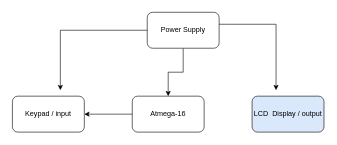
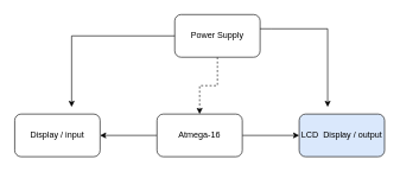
- <mxCell id="2" value="" style="edgeStyle=orthogonalEdgeStyle;rounded=0;orthogonalLoop=1;jettySize=auto;html=1;" edge="1" parent="1" source="3" target="6"><mxGeometry relative="1" as="geometry" /></mxCell>
+ <mxCell id="2" value="" style="edgeStyle=orthogonalEdgeStyle;rounded=0;orthogonalLoop=1;jettySize=auto;html=1;dashed=1;" edge="1" parent="1" source="3" target="6"><mxGeometry relative="1" as="geometry" /></mxCell>
- <mxCell id="8" value="Keypad / input" style="whiteSpace=wrap;html=1;rounded=1;" vertex="1" parent="1"><mxGeometry x="20" y="160" width="120" height="60" as="geometry" /></mxCell>
+ <mxCell id="8" value="Display / input" style="whiteSpace=wrap;html=1;rounded=1;" vertex="1" parent="1"><mxGeometry x="20" y="160" width="120" height="60" as="geometry" /></mxCell>
+ <mxCell id="4" value="" style="edgeStyle=orthogonalEdgeStyle;rounded=0;orthogonalLoop=1;jettySize=auto;html=1;" edge="1" parent="1" source="6" target="7"><mxGeometry relative="1" as="geometry" /></mxCell>
